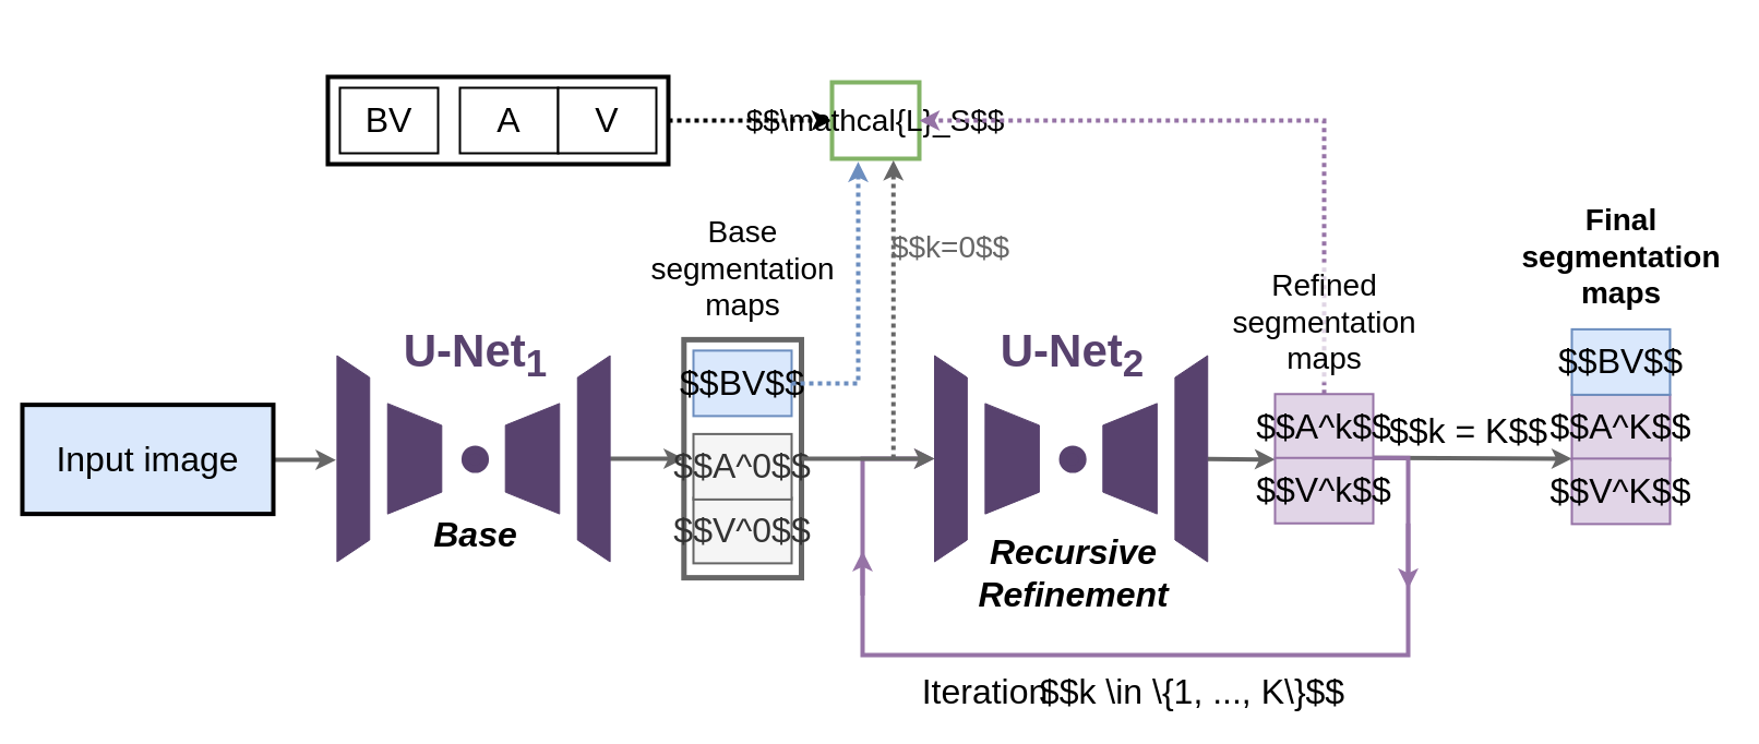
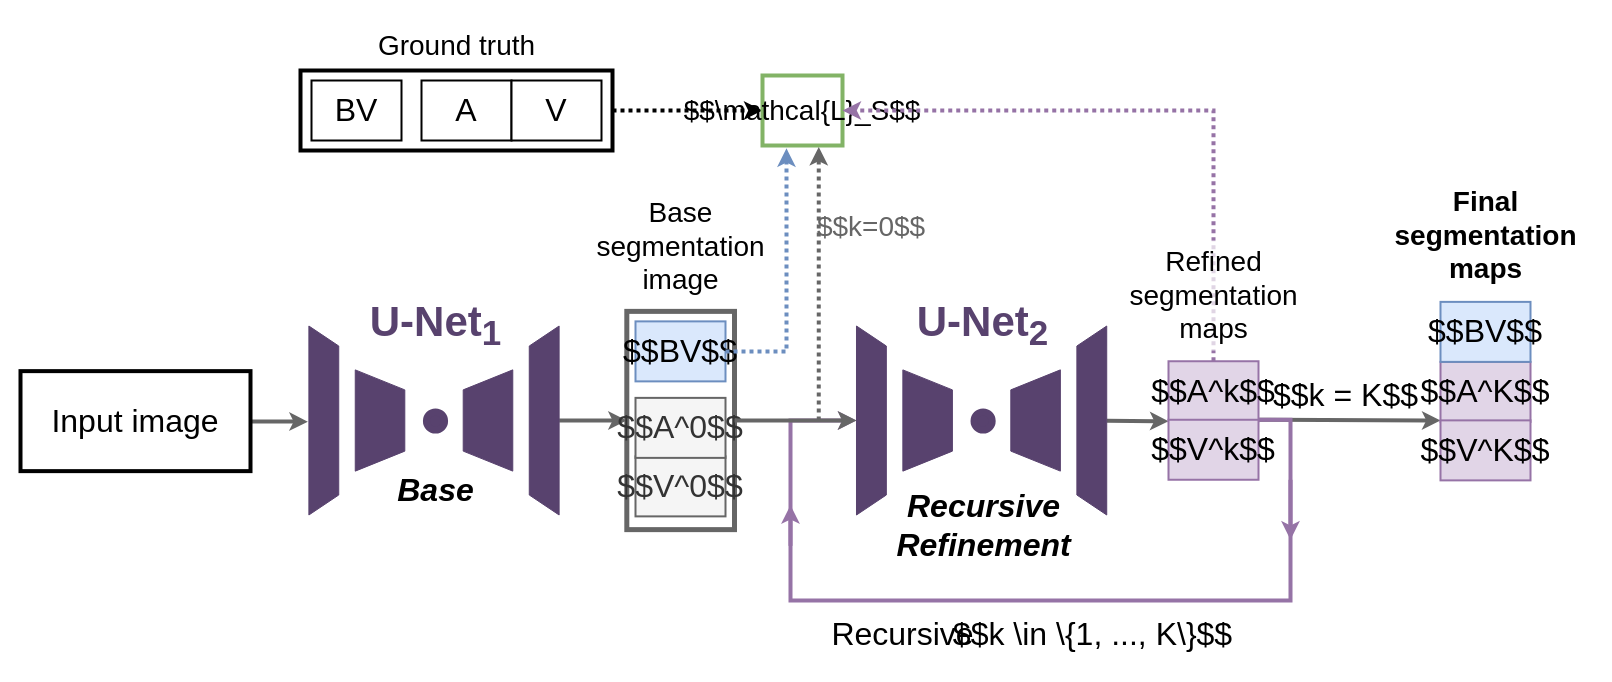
+ <mxCell id="8" value="&lt;span style=&quot;font-size: 28px;&quot;&gt;Ground truth&lt;/span&gt;" style="text;html=1;align=center;verticalAlign=middle;resizable=0;points=[];autosize=1;strokeColor=none;fillColor=none;fontSize=28;fontStyle=0" vertex="1" parent="1"><mxGeometry x="366" y="20" width="180" height="50" as="geometry" /></mxCell>
- <mxCell id="4" value="Base&lt;br&gt;segmentation&lt;br&gt;maps" style="text;html=1;align=center;verticalAlign=middle;resizable=0;points=[];autosize=1;strokeColor=none;fillColor=none;fontSize=28;fontColor=#000000;" vertex="1" parent="1"><mxGeometry x="585.15" y="191.38" width="190" height="110" as="geometry" /></mxCell>
+ <mxCell id="4" value="Base&lt;br&gt;segmentation&lt;br&gt;image" style="text;html=1;align=center;verticalAlign=middle;resizable=0;points=[];autosize=1;strokeColor=none;fillColor=none;fontSize=28;fontColor=#000000;" vertex="1" parent="1"><mxGeometry x="585.15" y="191.38" width="190" height="110" as="geometry" /></mxCell>
- <mxCell id="13" value="&lt;span&gt;Input image&lt;/span&gt;" style="whiteSpace=wrap;html=1;fontSize=32;strokeWidth=4;fontStyle=0;fillColor=#dae8fc;" vertex="1" parent="1"><mxGeometry x="20" y="370.63" width="230" height="100" as="geometry" /></mxCell>
+ <mxCell id="13" value="&lt;span&gt;Input image&lt;/span&gt;" style="whiteSpace=wrap;html=1;fontSize=32;strokeWidth=4;fontStyle=0" vertex="1" parent="1"><mxGeometry x="20" y="370.63" width="230" height="100" as="geometry" /></mxCell>
- <mxCell id="10" value="Iteration" style="text;html=1;align=center;verticalAlign=middle;resizable=0;points=[];autosize=1;strokeColor=none;fillColor=none;fontSize=32;" vertex="1" parent="1"><mxGeometry x="832" y="609.38" width="140" height="50" as="geometry" /></mxCell>
+ <mxCell id="10" value="Recursive" style="text;html=1;align=center;verticalAlign=middle;resizable=0;points=[];autosize=1;strokeColor=none;fillColor=none;fontSize=32;" vertex="1" parent="1"><mxGeometry x="832" y="609.38" width="140" height="50" as="geometry" /></mxCell>
